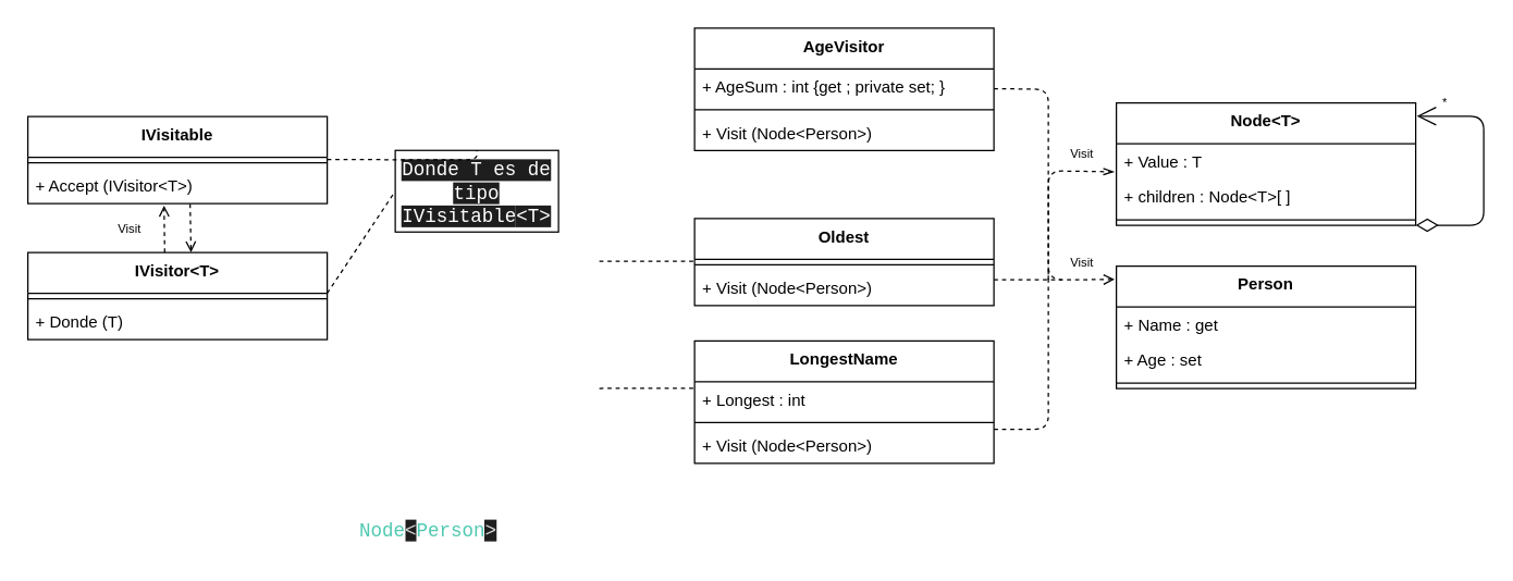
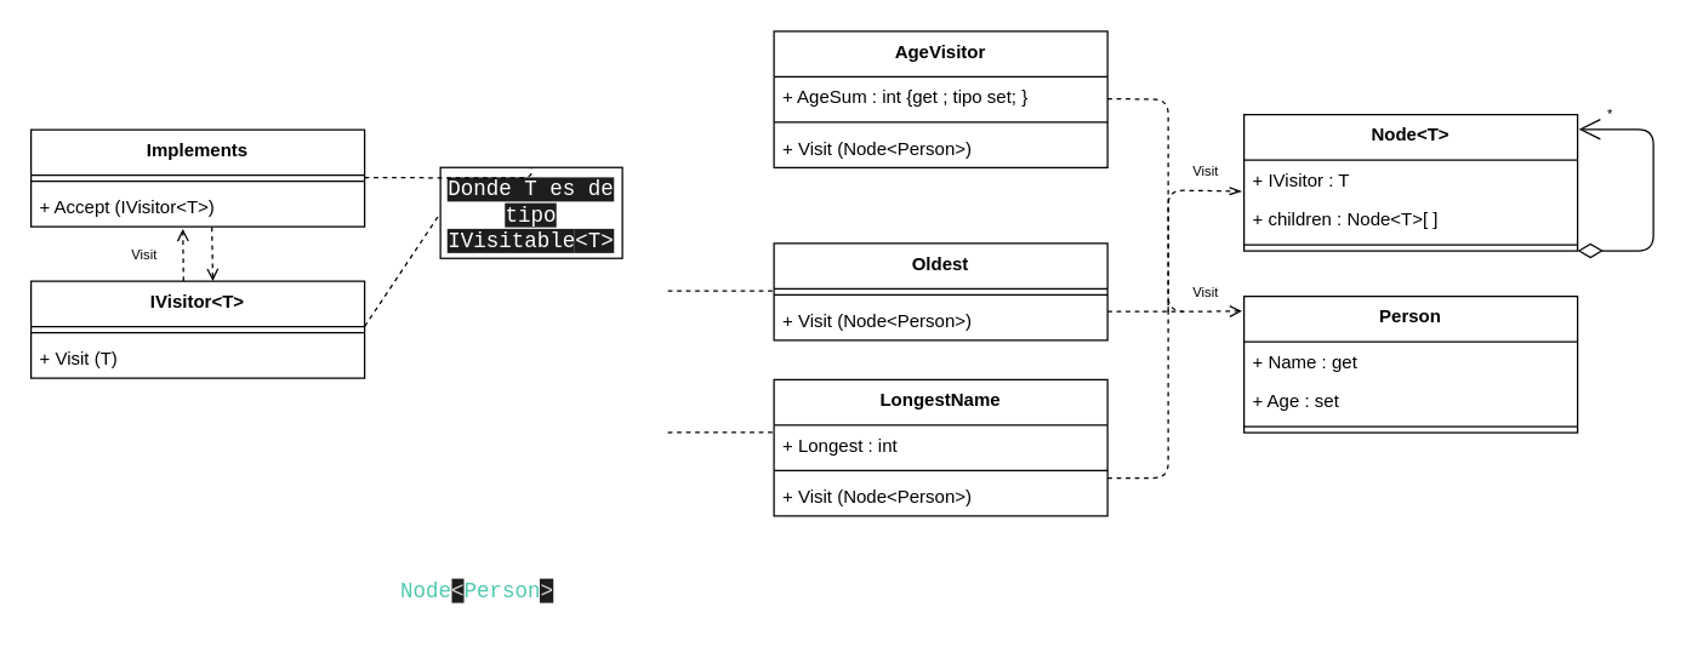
- <mxCell id="3" value="+ AgeSum : int {get ; private set; }" style="text;strokeColor=none;fillColor=none;align=left;verticalAlign=top;spacingLeft=4;spacingRight=4;overflow=hidden;rotatable=0;points=[[0,0.5],[1,0.5]];portConstraint=eastwest;" parent="2" vertex="1"><mxGeometry y="30" width="220" height="26" as="geometry" /></mxCell>
+ <mxCell id="3" value="+ AgeSum : int {get ; tipo set; }" style="text;strokeColor=none;fillColor=none;align=left;verticalAlign=top;spacingLeft=4;spacingRight=4;overflow=hidden;rotatable=0;points=[[0,0.5],[1,0.5]];portConstraint=eastwest;" parent="2" vertex="1"><mxGeometry y="30" width="220" height="26" as="geometry" /></mxCell>
- <mxCell id="6" value="IVisitable" style="swimlane;fontStyle=1;align=center;verticalAlign=top;childLayout=stackLayout;horizontal=1;startSize=30;horizontalStack=0;resizeParent=1;resizeParentMax=0;resizeLast=0;collapsible=1;marginBottom=0;" parent="1" vertex="1"><mxGeometry x="20" y="85" width="220" height="64" as="geometry" /></mxCell>
+ <mxCell id="6" value="Implements" style="swimlane;fontStyle=1;align=center;verticalAlign=top;childLayout=stackLayout;horizontal=1;startSize=30;horizontalStack=0;resizeParent=1;resizeParentMax=0;resizeLast=0;collapsible=1;marginBottom=0;" parent="1" vertex="1"><mxGeometry x="20" y="85" width="220" height="64" as="geometry" /></mxCell>
- <mxCell id="17" value="+ Value : T" style="text;strokeColor=none;fillColor=none;align=left;verticalAlign=top;spacingLeft=4;spacingRight=4;overflow=hidden;rotatable=0;points=[[0,0.5],[1,0.5]];portConstraint=eastwest;" parent="16" vertex="1"><mxGeometry y="30" width="220" height="26" as="geometry" /></mxCell>
+ <mxCell id="17" value="+ IVisitor : T" style="text;strokeColor=none;fillColor=none;align=left;verticalAlign=top;spacingLeft=4;spacingRight=4;overflow=hidden;rotatable=0;points=[[0,0.5],[1,0.5]];portConstraint=eastwest;" parent="16" vertex="1"><mxGeometry y="30" width="220" height="26" as="geometry" /></mxCell>
- <mxCell id="11" value="+ Donde (T)" style="text;strokeColor=none;fillColor=none;align=left;verticalAlign=top;spacingLeft=4;spacingRight=4;overflow=hidden;rotatable=0;points=[[0,0.5],[1,0.5]];portConstraint=eastwest;" parent="9" vertex="1"><mxGeometry y="38" width="220" height="26" as="geometry" /></mxCell>
+ <mxCell id="11" value="+ Visit (T)" style="text;strokeColor=none;fillColor=none;align=left;verticalAlign=top;spacingLeft=4;spacingRight=4;overflow=hidden;rotatable=0;points=[[0,0.5],[1,0.5]];portConstraint=eastwest;" parent="9" vertex="1"><mxGeometry y="38" width="220" height="26" as="geometry" /></mxCell>
